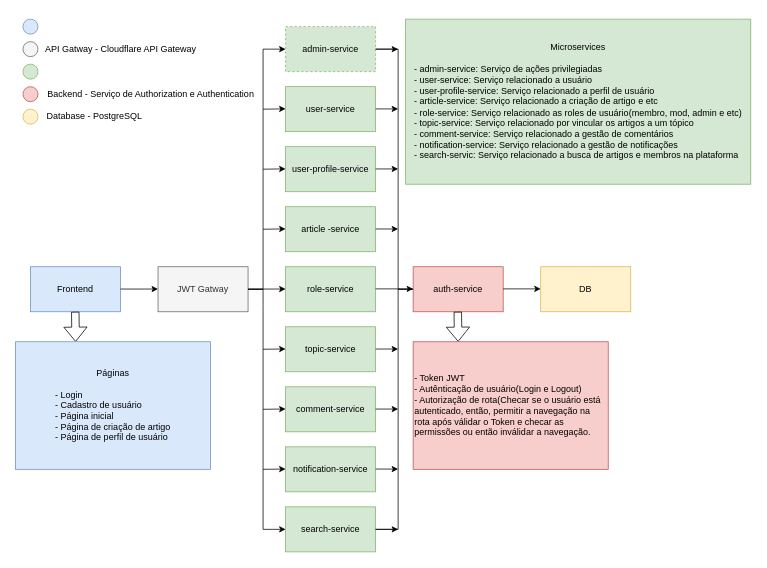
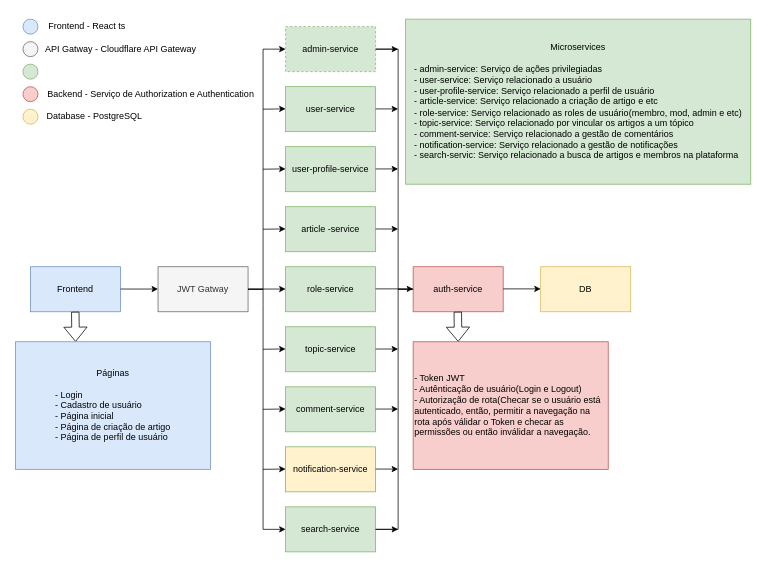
+ <mxCell id="40" value="Frontend - React ts" style="text;html=1;align=center;verticalAlign=middle;resizable=0;points=[];autosize=1;strokeColor=none;fillColor=none;" vertex="1" parent="1"><mxGeometry x="50" y="20" width="130" height="30" as="geometry" /></mxCell>
- <mxCell id="11" value="notification-service" style="rounded=0;whiteSpace=wrap;html=1;fillColor=#d5e8d4;strokeColor=#82b366;" vertex="1" parent="1"><mxGeometry x="380" y="595" width="120" height="60" as="geometry" /></mxCell>
+ <mxCell id="11" value="notification-service" style="rounded=0;whiteSpace=wrap;html=1;fillColor=#fff2cc;strokeColor=#82b366;" vertex="1" parent="1"><mxGeometry x="380" y="595" width="120" height="60" as="geometry" /></mxCell>
